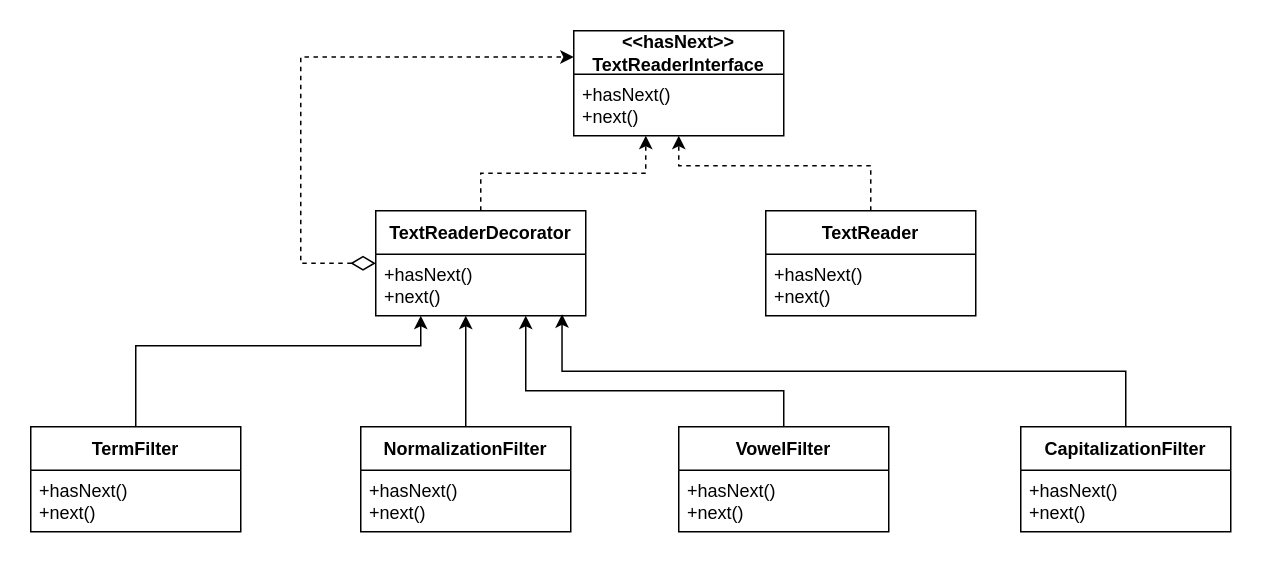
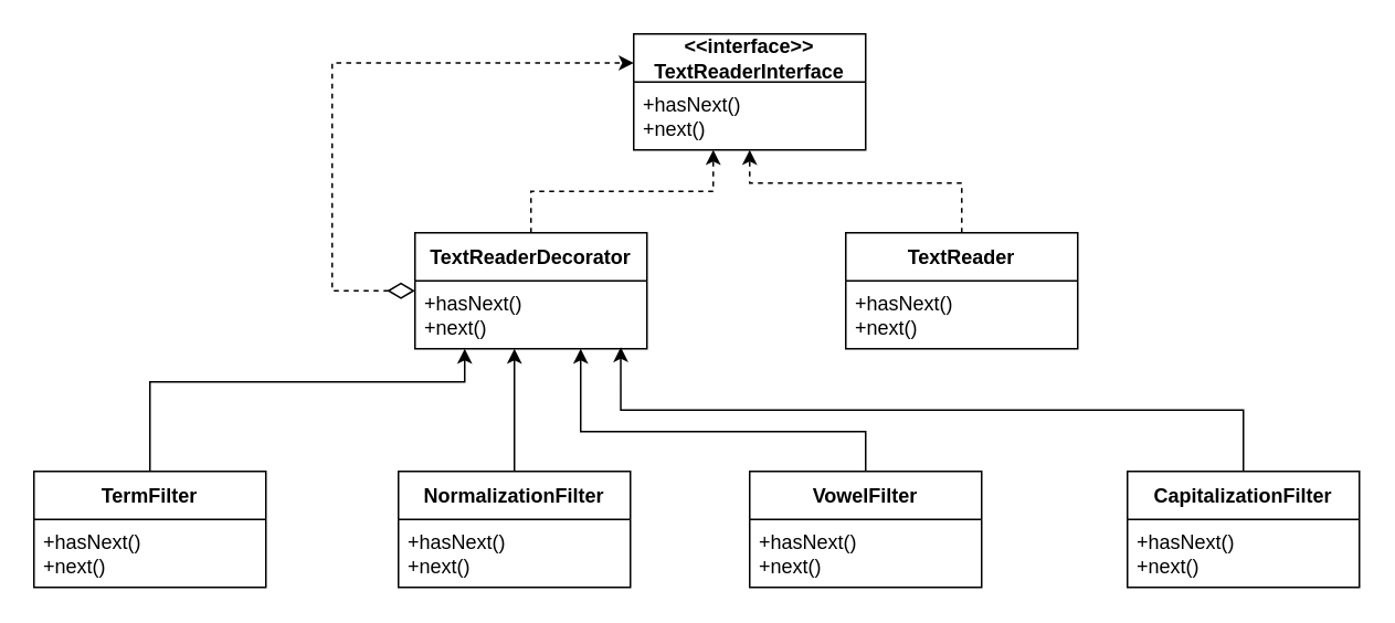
- <mxCell id="2" value="&amp;lt;&amp;lt;hasNext&amp;gt;&amp;gt;&lt;br&gt;TextReaderInterface" style="swimlane;fontStyle=1;align=center;verticalAlign=middle;childLayout=stackLayout;horizontal=1;startSize=29;horizontalStack=0;resizeParent=1;resizeParentMax=0;resizeLast=0;collapsible=0;marginBottom=0;html=1;whiteSpace=wrap;" vertex="1" parent="1"><mxGeometry x="382" y="20" width="140" height="70" as="geometry" /></mxCell>
+ <mxCell id="2" value="&amp;lt;&amp;lt;interface&amp;gt;&amp;gt;&lt;br&gt;TextReaderInterface" style="swimlane;fontStyle=1;align=center;verticalAlign=middle;childLayout=stackLayout;horizontal=1;startSize=29;horizontalStack=0;resizeParent=1;resizeParentMax=0;resizeLast=0;collapsible=0;marginBottom=0;html=1;whiteSpace=wrap;" vertex="1" parent="1"><mxGeometry x="382" y="20" width="140" height="70" as="geometry" /></mxCell>
